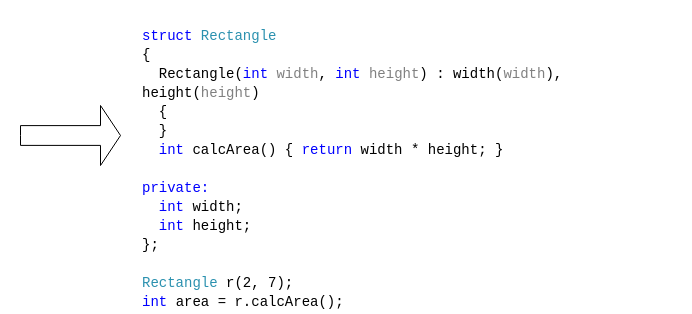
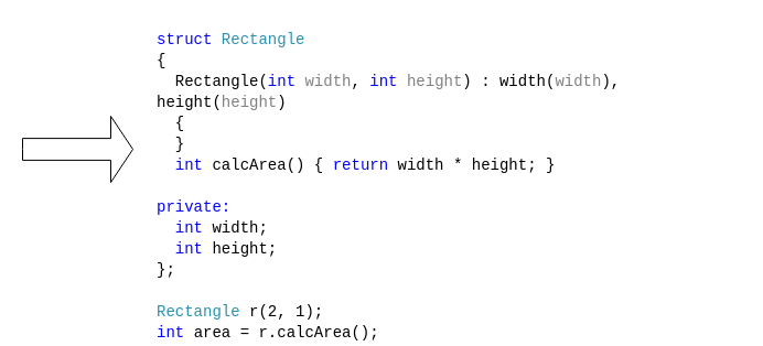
- <mxCell id="2" value="&lt;div style=&quot;color: rgb(0, 0, 0); background-color: rgb(255, 255, 255); font-family: consolas, &amp;quot;courier new&amp;quot;, monospace; font-weight: normal; font-size: 14px; line-height: 19px;&quot;&gt;&lt;div&gt;&lt;span style=&quot;color: #0000ff&quot;&gt;struct&lt;/span&gt;&lt;span style=&quot;color: #000000&quot;&gt; &lt;/span&gt;&lt;span style=&quot;color: #2b91af&quot;&gt;Rectangle&lt;/span&gt;&lt;/div&gt;&lt;div&gt;&lt;span style=&quot;color: #000000&quot;&gt;{&lt;/span&gt;&lt;/div&gt;&lt;div&gt;&lt;span style=&quot;color: #000000&quot;&gt;&amp;nbsp; &lt;/span&gt;&lt;span style=&quot;color: #000000&quot;&gt;Rectangle&lt;/span&gt;&lt;span style=&quot;color: #000000&quot;&gt;(&lt;/span&gt;&lt;span style=&quot;color: #0000ff&quot;&gt;int&lt;/span&gt;&lt;span style=&quot;color: #000000&quot;&gt; &lt;/span&gt;&lt;span style=&quot;color: #808080&quot;&gt;width&lt;/span&gt;&lt;span style=&quot;color: #000000&quot;&gt;, &lt;/span&gt;&lt;span style=&quot;color: #0000ff&quot;&gt;int&lt;/span&gt;&lt;span style=&quot;color: #000000&quot;&gt; &lt;/span&gt;&lt;span style=&quot;color: #808080&quot;&gt;height&lt;/span&gt;&lt;span style=&quot;color: #000000&quot;&gt;) : &lt;/span&gt;&lt;span style=&quot;color: #000000&quot;&gt;width&lt;/span&gt;&lt;span style=&quot;color: #000000&quot;&gt;(&lt;/span&gt;&lt;span style=&quot;color: #808080&quot;&gt;width&lt;/span&gt;&lt;span style=&quot;color: #000000&quot;&gt;), &lt;/span&gt;&lt;span style=&quot;color: #000000&quot;&gt;height&lt;/span&gt;&lt;span style=&quot;color: #000000&quot;&gt;(&lt;/span&gt;&lt;span style=&quot;color: #808080&quot;&gt;height&lt;/span&gt;&lt;span style=&quot;color: #000000&quot;&gt;)&lt;/span&gt;&lt;/div&gt;&lt;div&gt;&lt;span style=&quot;color: #000000&quot;&gt;&amp;nbsp; {&lt;/span&gt;&lt;/div&gt;&lt;div&gt;&lt;span style=&quot;color: #000000&quot;&gt;&amp;nbsp; }&lt;/span&gt;&lt;/div&gt;&lt;div&gt;&lt;span style=&quot;color: #000000&quot;&gt;&amp;nbsp; &lt;/span&gt;&lt;span style=&quot;color: #0000ff&quot;&gt;int&lt;/span&gt;&lt;span style=&quot;color: #000000&quot;&gt; &lt;/span&gt;&lt;span style=&quot;color: #000000&quot;&gt;calcArea&lt;/span&gt;&lt;span style=&quot;color: #000000&quot;&gt;() { &lt;/span&gt;&lt;span style=&quot;color: #0000ff&quot;&gt;return&lt;/span&gt;&lt;span style=&quot;color: #000000&quot;&gt; &lt;/span&gt;&lt;span style=&quot;color: #000000&quot;&gt;width&lt;/span&gt;&lt;span style=&quot;color: #000000&quot;&gt; * &lt;/span&gt;&lt;span style=&quot;color: #000000&quot;&gt;height&lt;/span&gt;&lt;span style=&quot;color: #000000&quot;&gt;; }&lt;/span&gt;&lt;/div&gt;&lt;br&gt;&lt;div&gt;&lt;span style=&quot;color: #0000ff&quot;&gt;private:&lt;/span&gt;&lt;/div&gt;&lt;div&gt;&lt;span style=&quot;color: #000000&quot;&gt;&amp;nbsp; &lt;/span&gt;&lt;span style=&quot;color: #0000ff&quot;&gt;int&lt;/span&gt;&lt;span style=&quot;color: #000000&quot;&gt; &lt;/span&gt;&lt;span style=&quot;color: #000000&quot;&gt;width&lt;/span&gt;&lt;span style=&quot;color: #000000&quot;&gt;;&lt;/span&gt;&lt;/div&gt;&lt;div&gt;&lt;span style=&quot;color: #000000&quot;&gt;&amp;nbsp; &lt;/span&gt;&lt;span style=&quot;color: #0000ff&quot;&gt;int&lt;/span&gt;&lt;span style=&quot;color: #000000&quot;&gt; &lt;/span&gt;&lt;span style=&quot;color: #000000&quot;&gt;height&lt;/span&gt;&lt;span style=&quot;color: #000000&quot;&gt;;&lt;/span&gt;&lt;/div&gt;&lt;div&gt;&lt;span style=&quot;color: #000000&quot;&gt;};&lt;/span&gt;&lt;/div&gt;&lt;br&gt;&lt;div&gt;&lt;span style=&quot;color: #2b91af&quot;&gt;Rectangle&lt;/span&gt;&lt;span style=&quot;color: #000000&quot;&gt; &lt;/span&gt;&lt;span style=&quot;color: #000000&quot;&gt;r&lt;/span&gt;&lt;span style=&quot;color: #000000&quot;&gt;(2, 7);&lt;/span&gt;&lt;/div&gt;&lt;div&gt;&lt;span style=&quot;color: #0000ff&quot;&gt;int&lt;/span&gt;&lt;span style=&quot;color: #000000&quot;&gt; &lt;/span&gt;&lt;span style=&quot;color: #000000&quot;&gt;area&lt;/span&gt;&lt;span style=&quot;color: #000000&quot;&gt; = &lt;/span&gt;&lt;span style=&quot;color: #000000&quot;&gt;r&lt;/span&gt;&lt;span style=&quot;color: #000000&quot;&gt;.calcArea();&lt;/span&gt;&lt;/div&gt;&lt;/div&gt;" style="text;whiteSpace=wrap;html=1;" vertex="1" parent="1"><mxGeometry x="140" y="20" width="530" height="270" as="geometry" /></mxCell>
+ <mxCell id="2" value="&lt;div style=&quot;color: rgb(0, 0, 0); background-color: rgb(255, 255, 255); font-family: consolas, &amp;quot;courier new&amp;quot;, monospace; font-weight: normal; font-size: 14px; line-height: 19px;&quot;&gt;&lt;div&gt;&lt;span style=&quot;color: #0000ff&quot;&gt;struct&lt;/span&gt;&lt;span style=&quot;color: #000000&quot;&gt; &lt;/span&gt;&lt;span style=&quot;color: #2b91af&quot;&gt;Rectangle&lt;/span&gt;&lt;/div&gt;&lt;div&gt;&lt;span style=&quot;color: #000000&quot;&gt;{&lt;/span&gt;&lt;/div&gt;&lt;div&gt;&lt;span style=&quot;color: #000000&quot;&gt;&amp;nbsp; &lt;/span&gt;&lt;span style=&quot;color: #000000&quot;&gt;Rectangle&lt;/span&gt;&lt;span style=&quot;color: #000000&quot;&gt;(&lt;/span&gt;&lt;span style=&quot;color: #0000ff&quot;&gt;int&lt;/span&gt;&lt;span style=&quot;color: #000000&quot;&gt; &lt;/span&gt;&lt;span style=&quot;color: #808080&quot;&gt;width&lt;/span&gt;&lt;span style=&quot;color: #000000&quot;&gt;, &lt;/span&gt;&lt;span style=&quot;color: #0000ff&quot;&gt;int&lt;/span&gt;&lt;span style=&quot;color: #000000&quot;&gt; &lt;/span&gt;&lt;span style=&quot;color: #808080&quot;&gt;height&lt;/span&gt;&lt;span style=&quot;color: #000000&quot;&gt;) : &lt;/span&gt;&lt;span style=&quot;color: #000000&quot;&gt;width&lt;/span&gt;&lt;span style=&quot;color: #000000&quot;&gt;(&lt;/span&gt;&lt;span style=&quot;color: #808080&quot;&gt;width&lt;/span&gt;&lt;span style=&quot;color: #000000&quot;&gt;), &lt;/span&gt;&lt;span style=&quot;color: #000000&quot;&gt;height&lt;/span&gt;&lt;span style=&quot;color: #000000&quot;&gt;(&lt;/span&gt;&lt;span style=&quot;color: #808080&quot;&gt;height&lt;/span&gt;&lt;span style=&quot;color: #000000&quot;&gt;)&lt;/span&gt;&lt;/div&gt;&lt;div&gt;&lt;span style=&quot;color: #000000&quot;&gt;&amp;nbsp; {&lt;/span&gt;&lt;/div&gt;&lt;div&gt;&lt;span style=&quot;color: #000000&quot;&gt;&amp;nbsp; }&lt;/span&gt;&lt;/div&gt;&lt;div&gt;&lt;span style=&quot;color: #000000&quot;&gt;&amp;nbsp; &lt;/span&gt;&lt;span style=&quot;color: #0000ff&quot;&gt;int&lt;/span&gt;&lt;span style=&quot;color: #000000&quot;&gt; &lt;/span&gt;&lt;span style=&quot;color: #000000&quot;&gt;calcArea&lt;/span&gt;&lt;span style=&quot;color: #000000&quot;&gt;() { &lt;/span&gt;&lt;span style=&quot;color: #0000ff&quot;&gt;return&lt;/span&gt;&lt;span style=&quot;color: #000000&quot;&gt; &lt;/span&gt;&lt;span style=&quot;color: #000000&quot;&gt;width&lt;/span&gt;&lt;span style=&quot;color: #000000&quot;&gt; * &lt;/span&gt;&lt;span style=&quot;color: #000000&quot;&gt;height&lt;/span&gt;&lt;span style=&quot;color: #000000&quot;&gt;; }&lt;/span&gt;&lt;/div&gt;&lt;br&gt;&lt;div&gt;&lt;span style=&quot;color: #0000ff&quot;&gt;private:&lt;/span&gt;&lt;/div&gt;&lt;div&gt;&lt;span style=&quot;color: #000000&quot;&gt;&amp;nbsp; &lt;/span&gt;&lt;span style=&quot;color: #0000ff&quot;&gt;int&lt;/span&gt;&lt;span style=&quot;color: #000000&quot;&gt; &lt;/span&gt;&lt;span style=&quot;color: #000000&quot;&gt;width&lt;/span&gt;&lt;span style=&quot;color: #000000&quot;&gt;;&lt;/span&gt;&lt;/div&gt;&lt;div&gt;&lt;span style=&quot;color: #000000&quot;&gt;&amp;nbsp; &lt;/span&gt;&lt;span style=&quot;color: #0000ff&quot;&gt;int&lt;/span&gt;&lt;span style=&quot;color: #000000&quot;&gt; &lt;/span&gt;&lt;span style=&quot;color: #000000&quot;&gt;height&lt;/span&gt;&lt;span style=&quot;color: #000000&quot;&gt;;&lt;/span&gt;&lt;/div&gt;&lt;div&gt;&lt;span style=&quot;color: #000000&quot;&gt;};&lt;/span&gt;&lt;/div&gt;&lt;br&gt;&lt;div&gt;&lt;span style=&quot;color: #2b91af&quot;&gt;Rectangle&lt;/span&gt;&lt;span style=&quot;color: #000000&quot;&gt; &lt;/span&gt;&lt;span style=&quot;color: #000000&quot;&gt;r&lt;/span&gt;&lt;span style=&quot;color: #000000&quot;&gt;(2, 1);&lt;/span&gt;&lt;/div&gt;&lt;div&gt;&lt;span style=&quot;color: #0000ff&quot;&gt;int&lt;/span&gt;&lt;span style=&quot;color: #000000&quot;&gt; &lt;/span&gt;&lt;span style=&quot;color: #000000&quot;&gt;area&lt;/span&gt;&lt;span style=&quot;color: #000000&quot;&gt; = &lt;/span&gt;&lt;span style=&quot;color: #000000&quot;&gt;r&lt;/span&gt;&lt;span style=&quot;color: #000000&quot;&gt;.calcArea();&lt;/span&gt;&lt;/div&gt;&lt;/div&gt;" style="text;whiteSpace=wrap;html=1;" vertex="1" parent="1"><mxGeometry x="140" y="20" width="530" height="270" as="geometry" /></mxCell>
